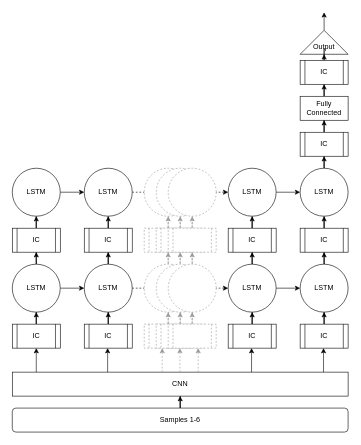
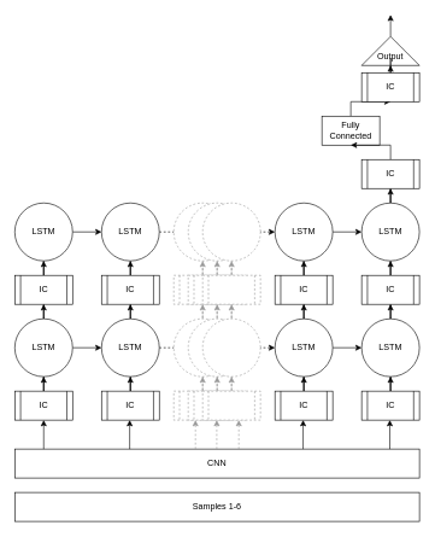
- <mxCell id="49" value="Fully&lt;br&gt;Connected" style="rounded=0;whiteSpace=wrap;html=1;" parent="1" vertex="1"><mxGeometry x="500" y="160" width="80" height="40" as="geometry" /></mxCell>
+ <mxCell id="49" value="Fully&lt;br&gt;Connected" style="rounded=0;whiteSpace=wrap;html=1;" parent="1" vertex="1"><mxGeometry x="445" y="160" width="80" height="40" as="geometry" /></mxCell>
- <mxCell id="11" style="edgeStyle=orthogonalEdgeStyle;rounded=0;orthogonalLoop=1;jettySize=auto;html=1;" edge="1" parent="1" source="12" target="54"><mxGeometry relative="1" as="geometry" /></mxCell>
- <mxCell id="12" value="Samples 1-6" style="rounded=1;whiteSpace=wrap;html=1;" parent="1" vertex="1"><mxGeometry x="20" y="680" width="560" height="40" as="geometry" /></mxCell>
+ <mxCell id="12" value="Samples 1-6" style="whiteSpace=wrap;html=1;rounded=0;" parent="1" vertex="1"><mxGeometry x="20" y="680" width="560" height="40" as="geometry" /></mxCell>
